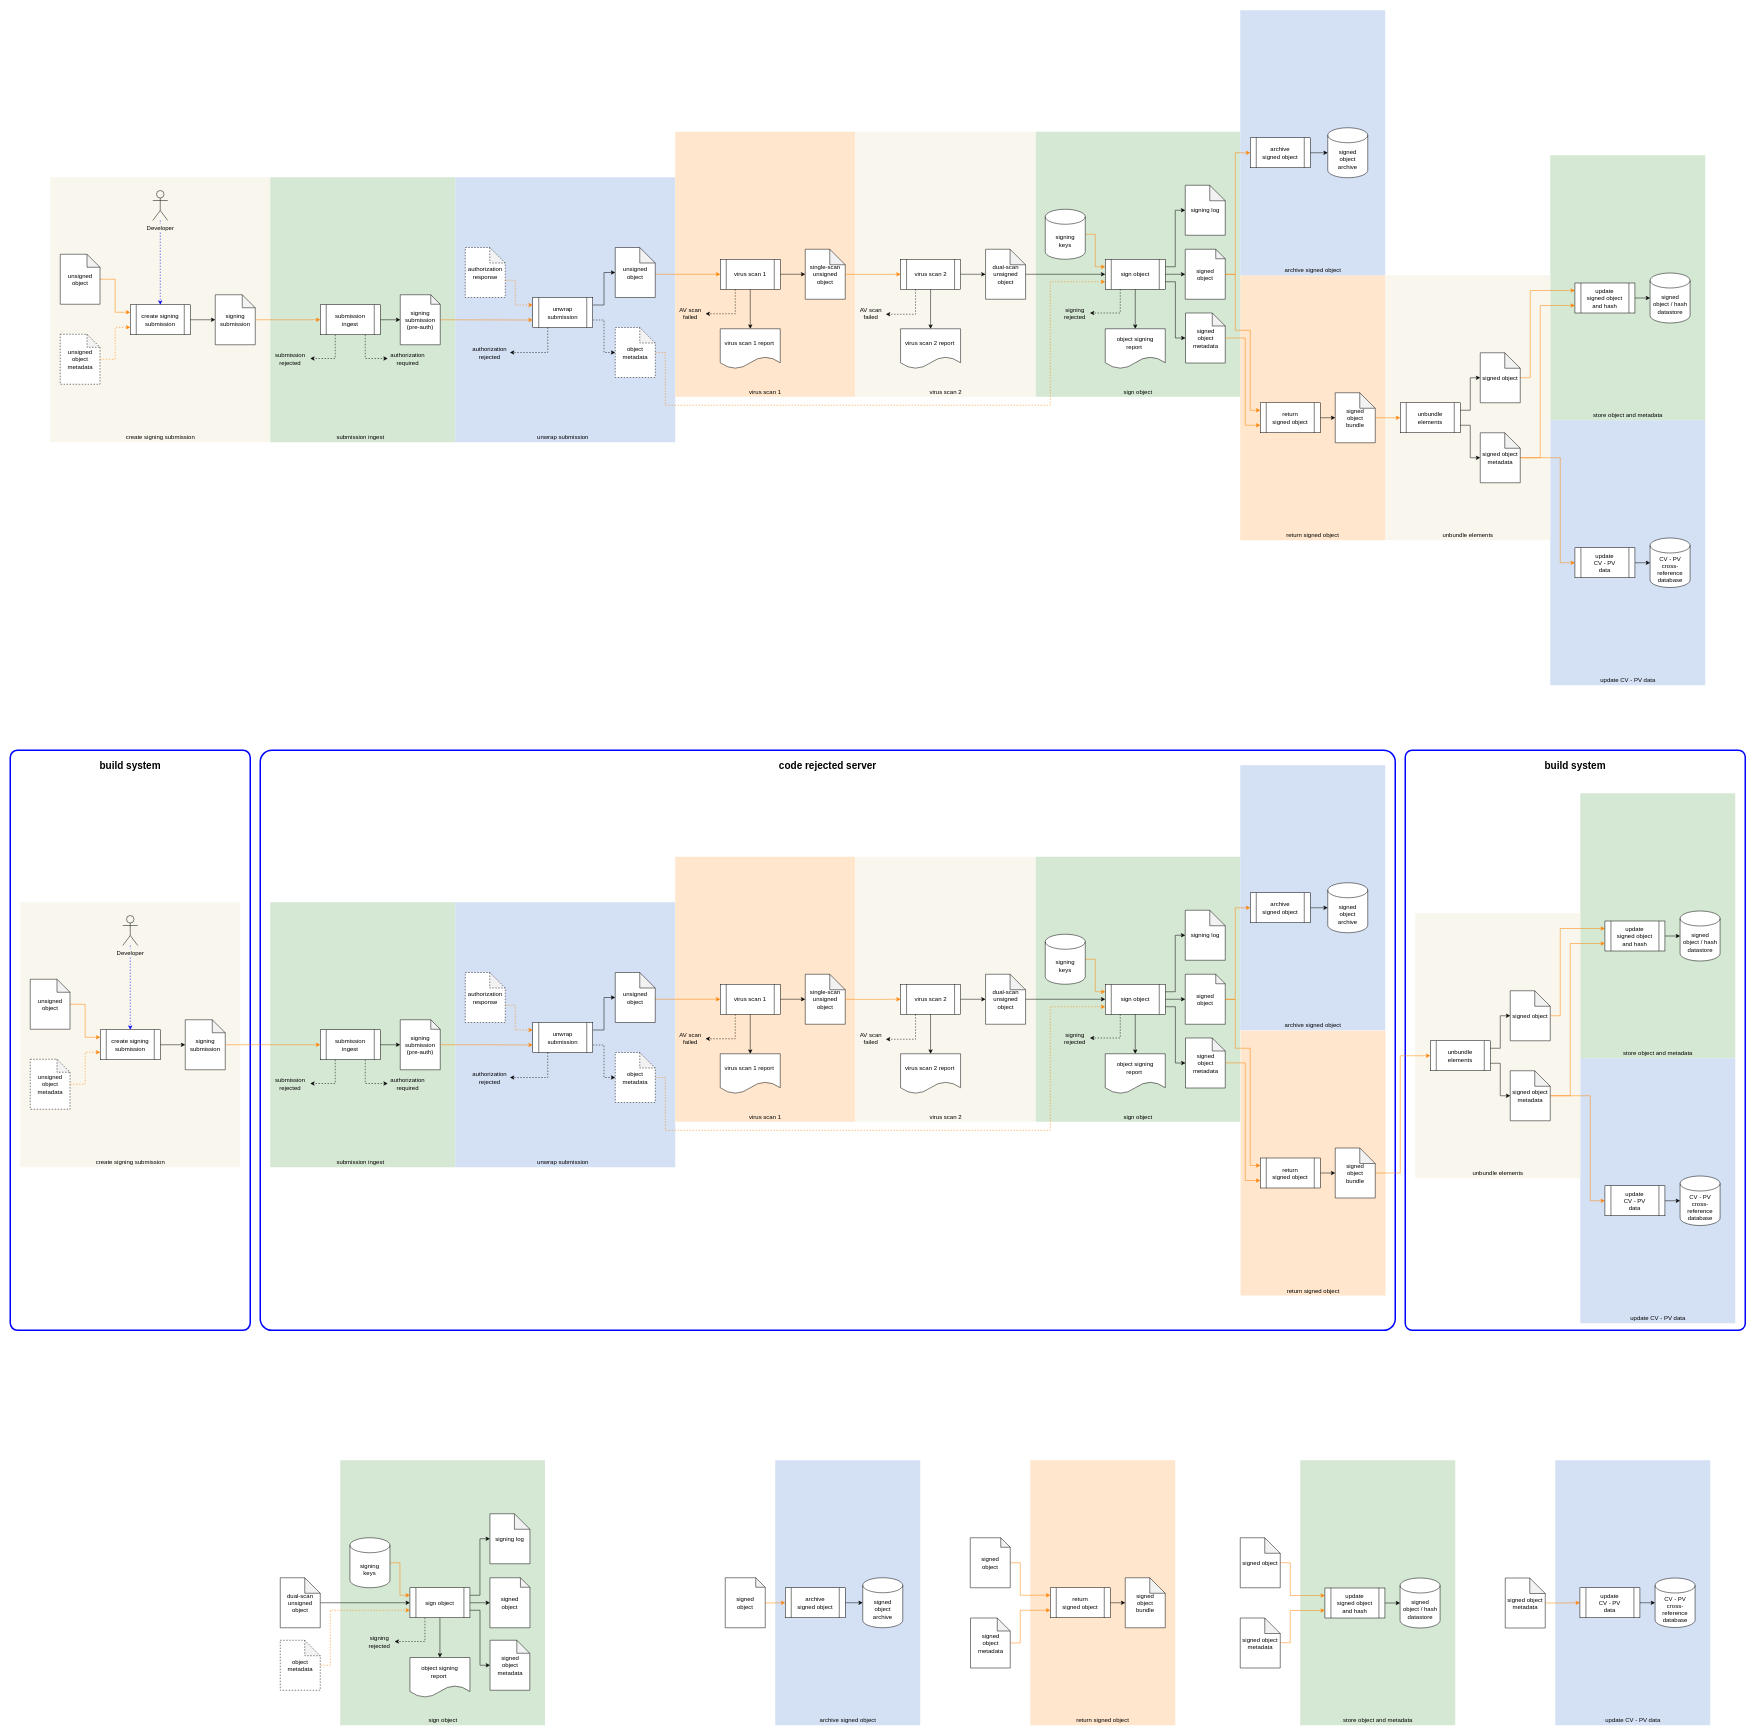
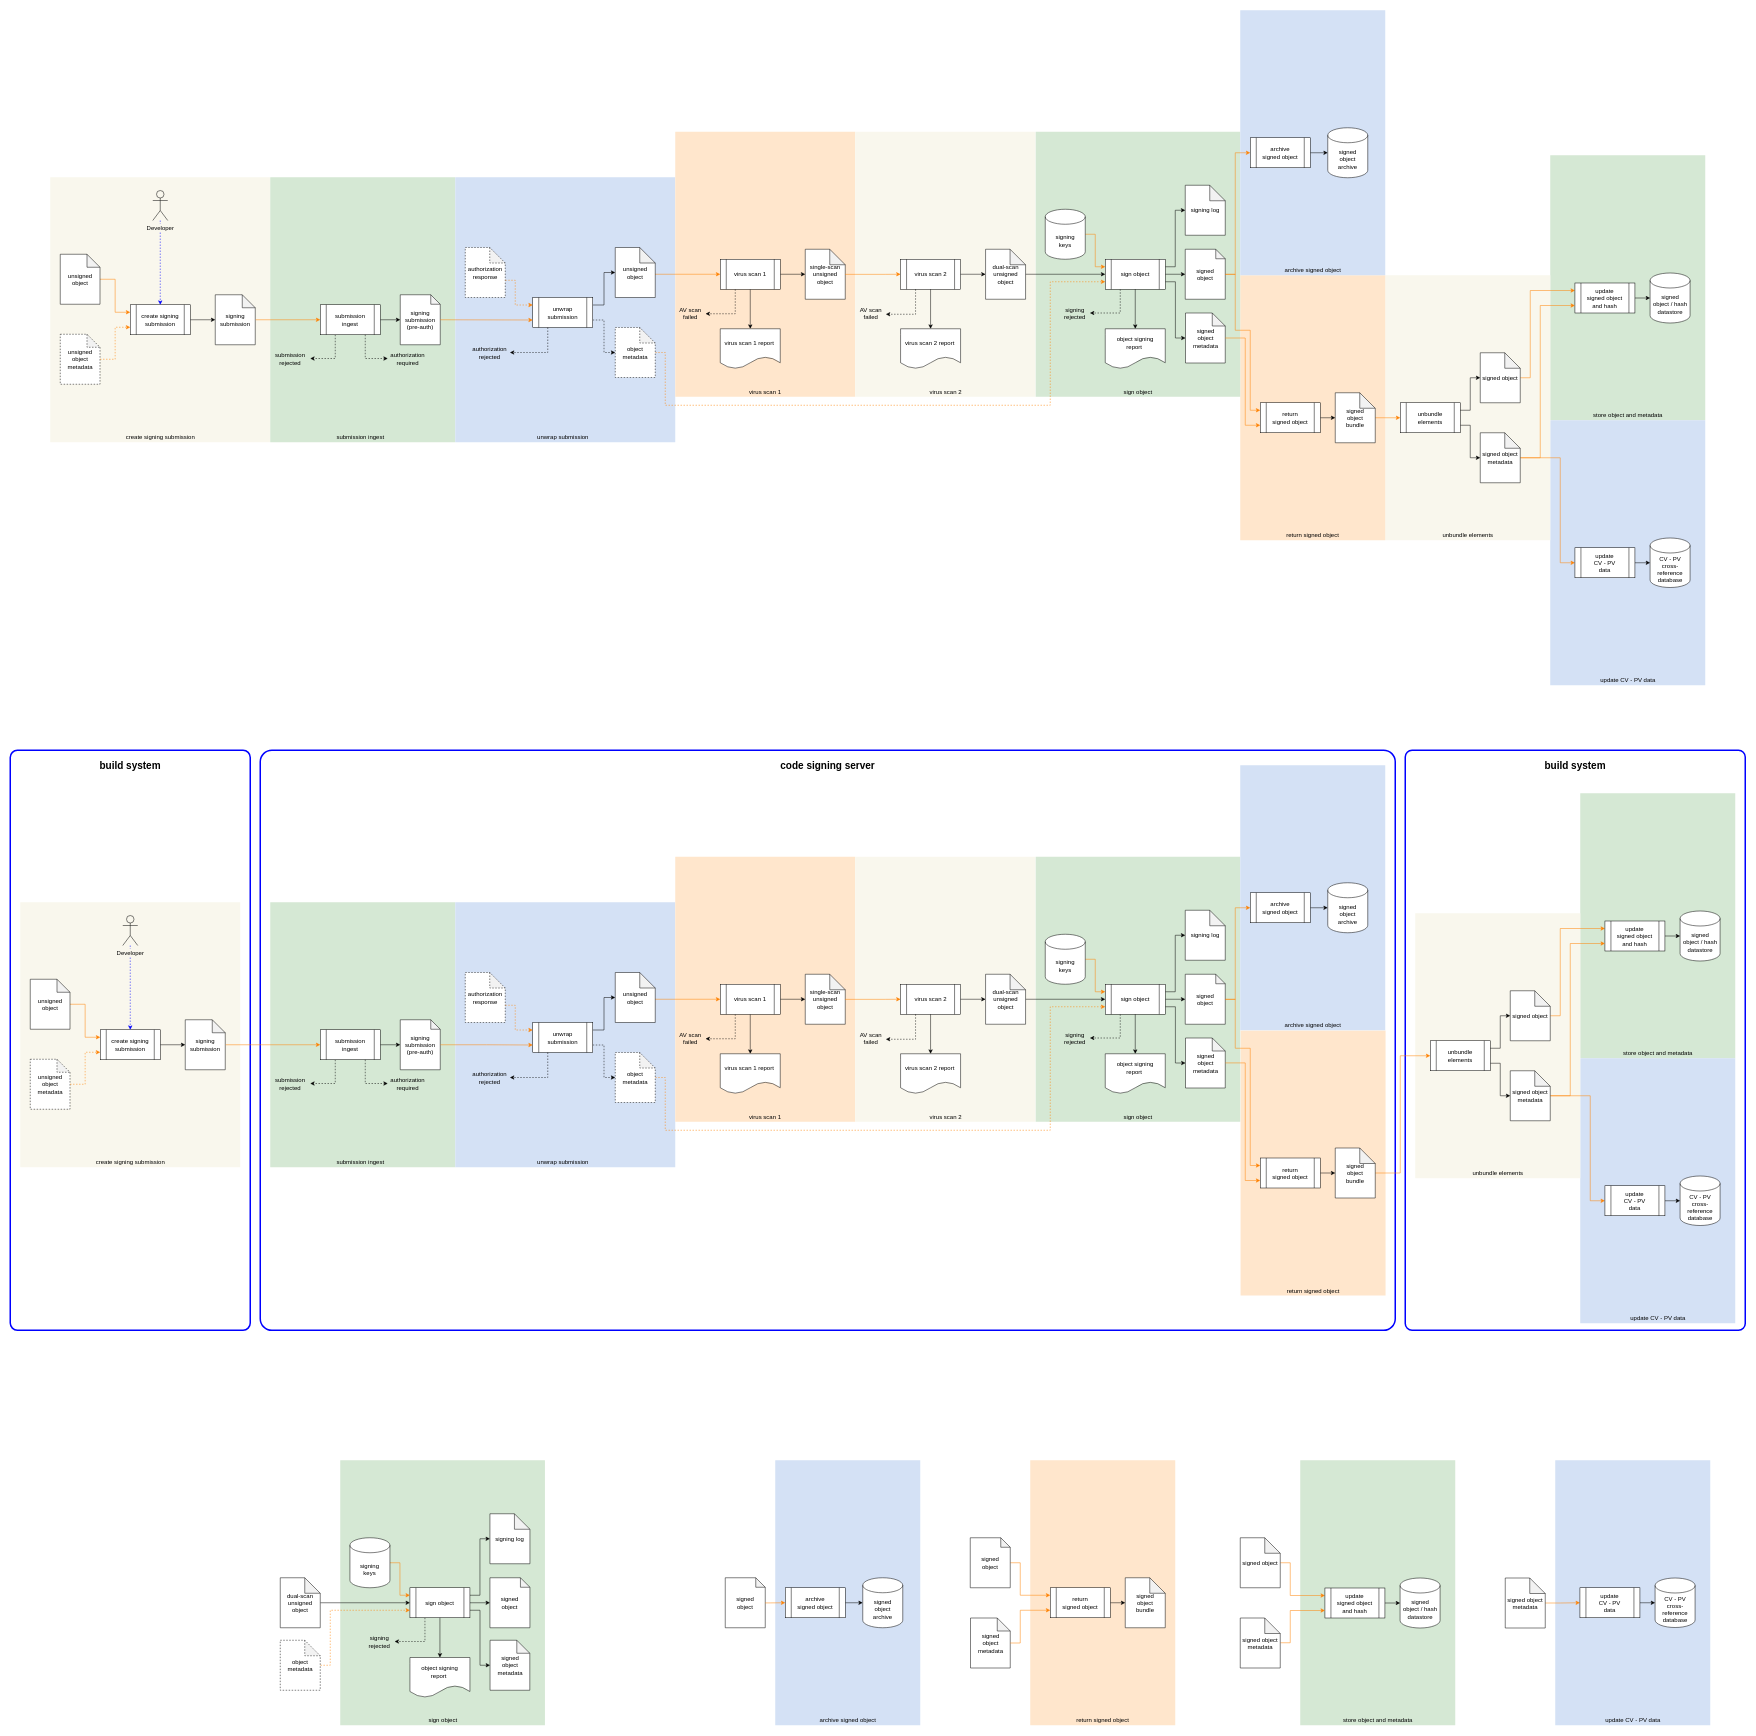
- <mxCell id="6" value="&lt;b&gt;&lt;font style=&quot;font-size: 20px;&quot;&gt;code rejected server&lt;/font&gt;&lt;/b&gt;" style="text;html=1;strokeColor=none;fillColor=none;align=center;verticalAlign=middle;whiteSpace=wrap;rounded=0;" vertex="1" parent="1"><mxGeometry x="520" y="1520" width="2270" height="20" as="geometry" /></mxCell>
+ <mxCell id="6" value="&lt;b&gt;&lt;font style=&quot;font-size: 20px;&quot;&gt;code signing server&lt;/font&gt;&lt;/b&gt;" style="text;html=1;strokeColor=none;fillColor=none;align=center;verticalAlign=middle;whiteSpace=wrap;rounded=0;" vertex="1" parent="1"><mxGeometry x="520" y="1520" width="2270" height="20" as="geometry" /></mxCell>
